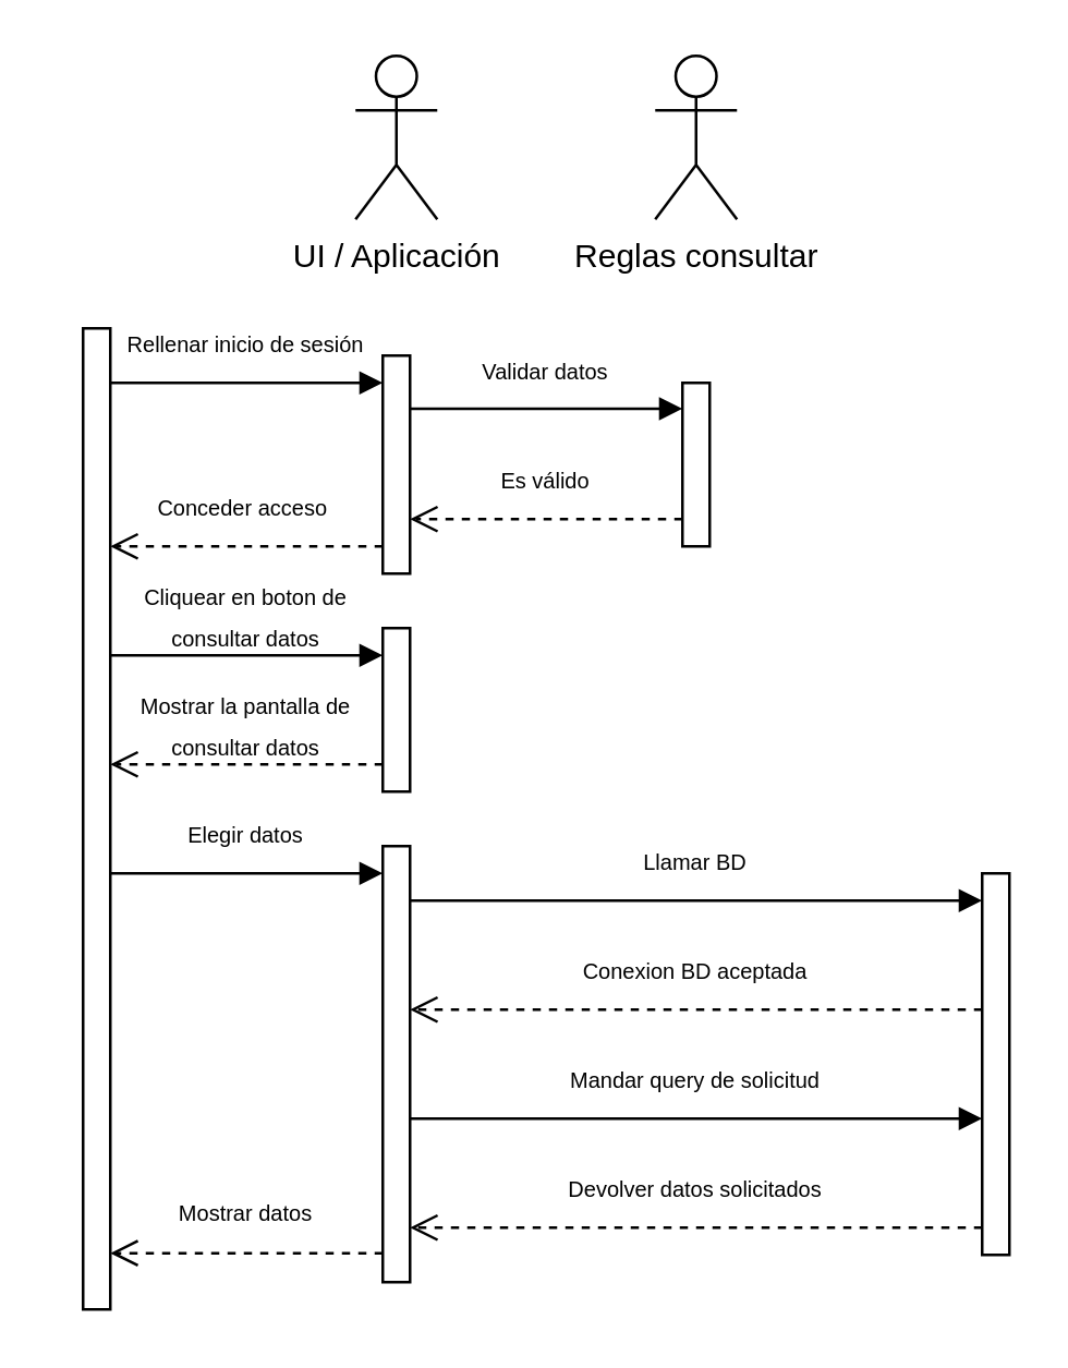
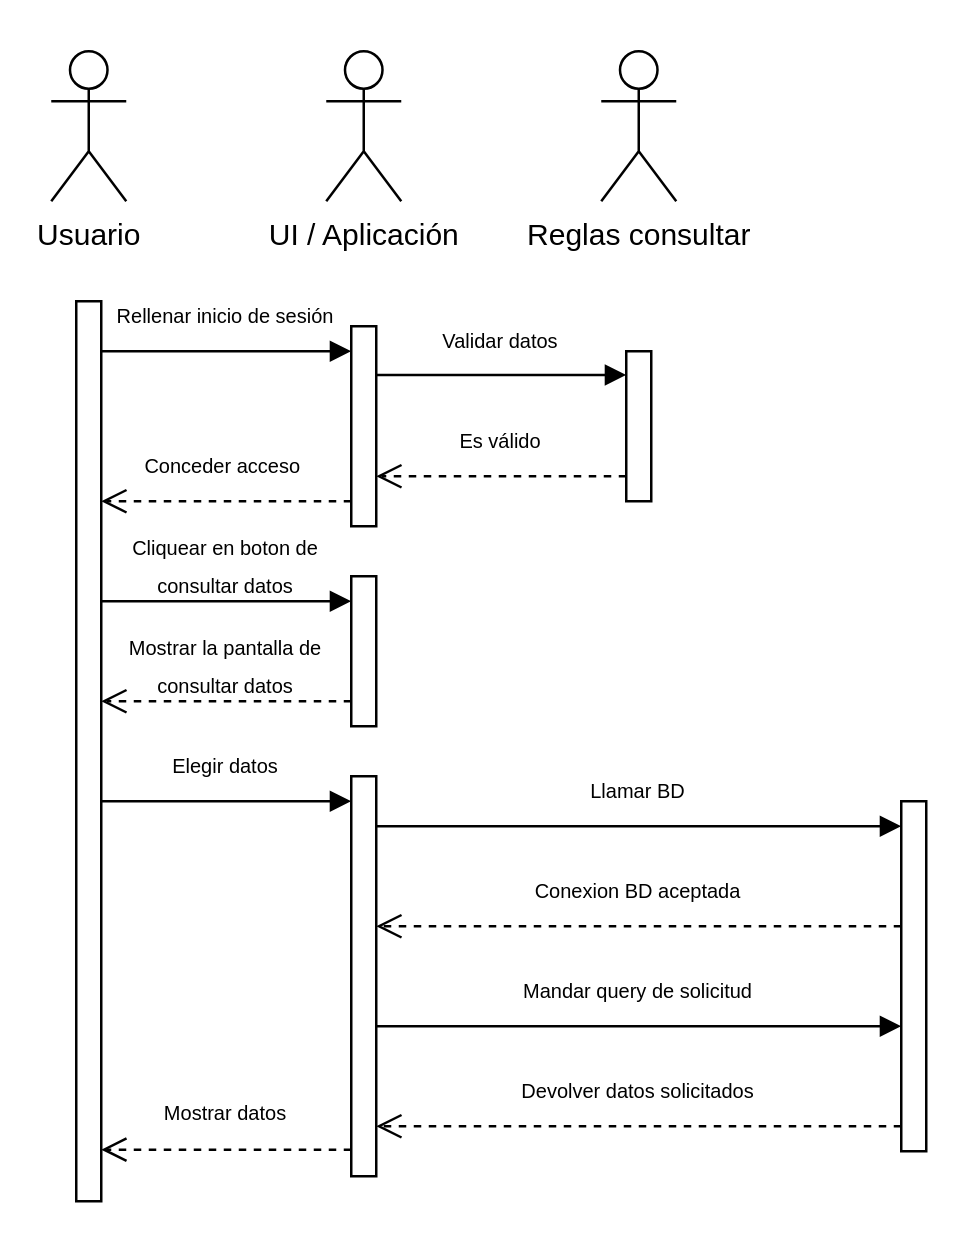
+ <mxCell id="2" value="Usuario" style="shape=umlActor;verticalLabelPosition=bottom;verticalAlign=top;html=1;" vertex="1" parent="1"><mxGeometry x="20" y="20" width="30" height="60" as="geometry" /></mxCell>
